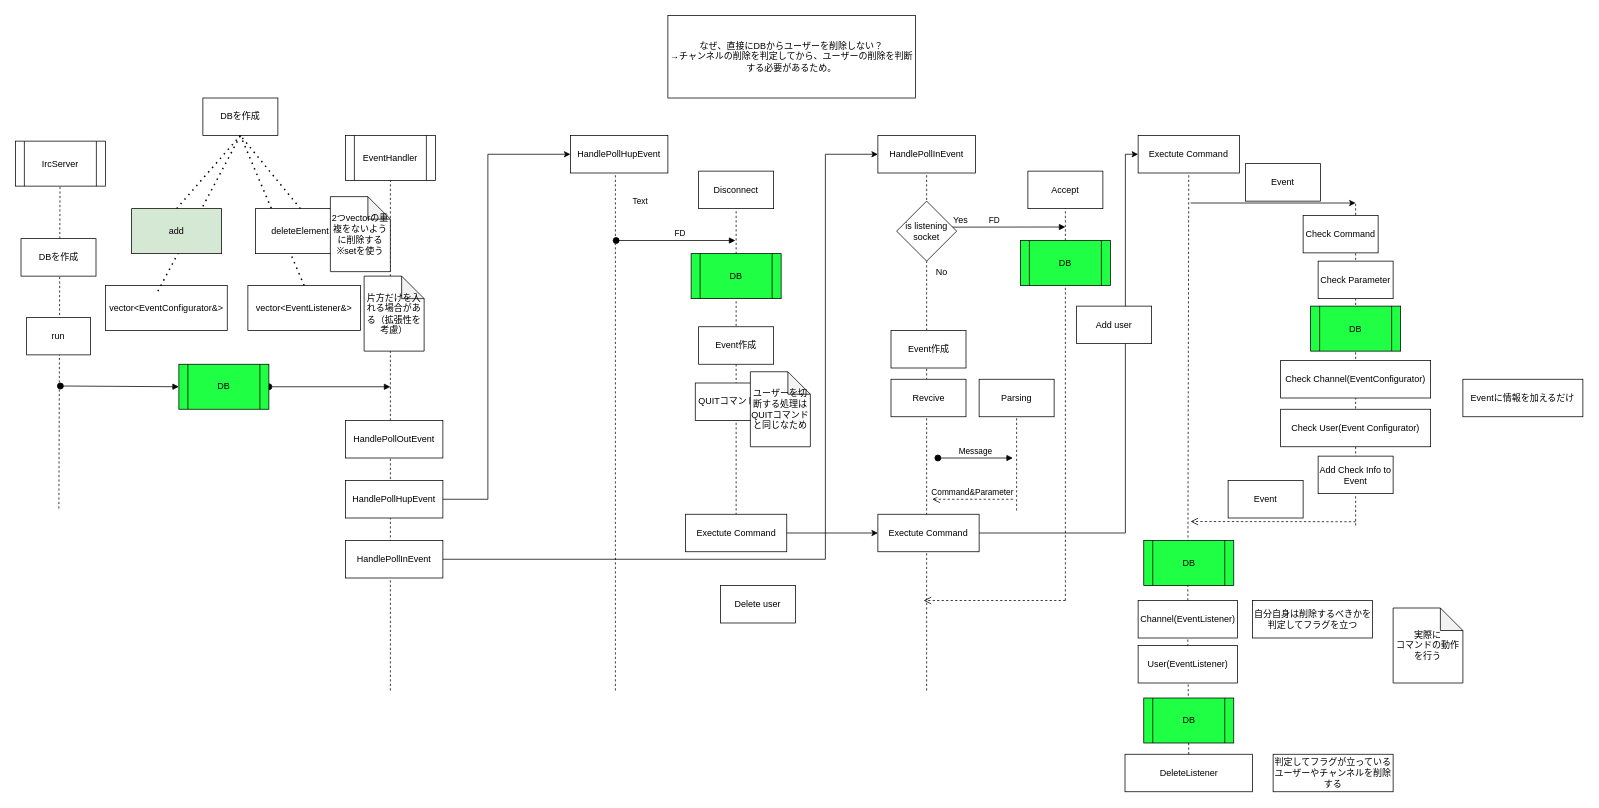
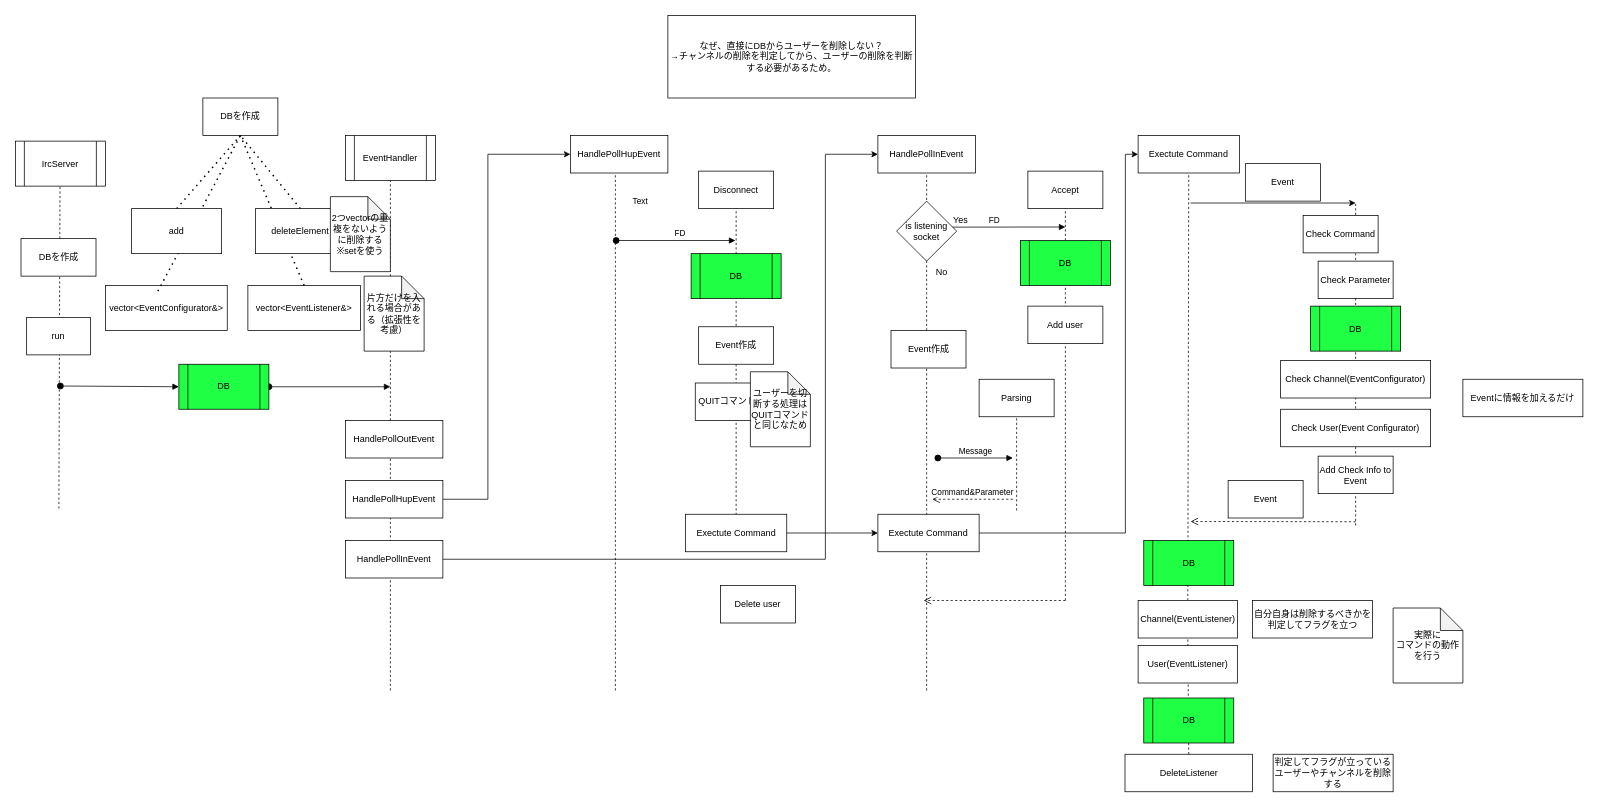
- <mxCell id="51" value="add" style="rounded=0;whiteSpace=wrap;html=1;fillColor=#d5e8d4;" parent="1" vertex="1"><mxGeometry x="175" y="277.5" width="120" height="60" as="geometry" /></mxCell>
+ <mxCell id="51" value="add" style="rounded=0;whiteSpace=wrap;html=1;" parent="1" vertex="1"><mxGeometry x="175" y="277.5" width="120" height="60" as="geometry" /></mxCell>
- <mxCell id="29" value="Add user" style="rounded=0;whiteSpace=wrap;html=1;" parent="1" vertex="1"><mxGeometry x="1435" y="407.5" width="100" height="50" as="geometry" /></mxCell>
+ <mxCell id="29" value="Add user" style="rounded=0;whiteSpace=wrap;html=1;" parent="1" vertex="1"><mxGeometry x="1370" y="407.5" width="100" height="50" as="geometry" /></mxCell>
- <mxCell id="17" value="Revcive" style="rounded=0;whiteSpace=wrap;html=1;" parent="1" vertex="1"><mxGeometry x="1187.5" y="505" width="100" height="50" as="geometry" /></mxCell>
